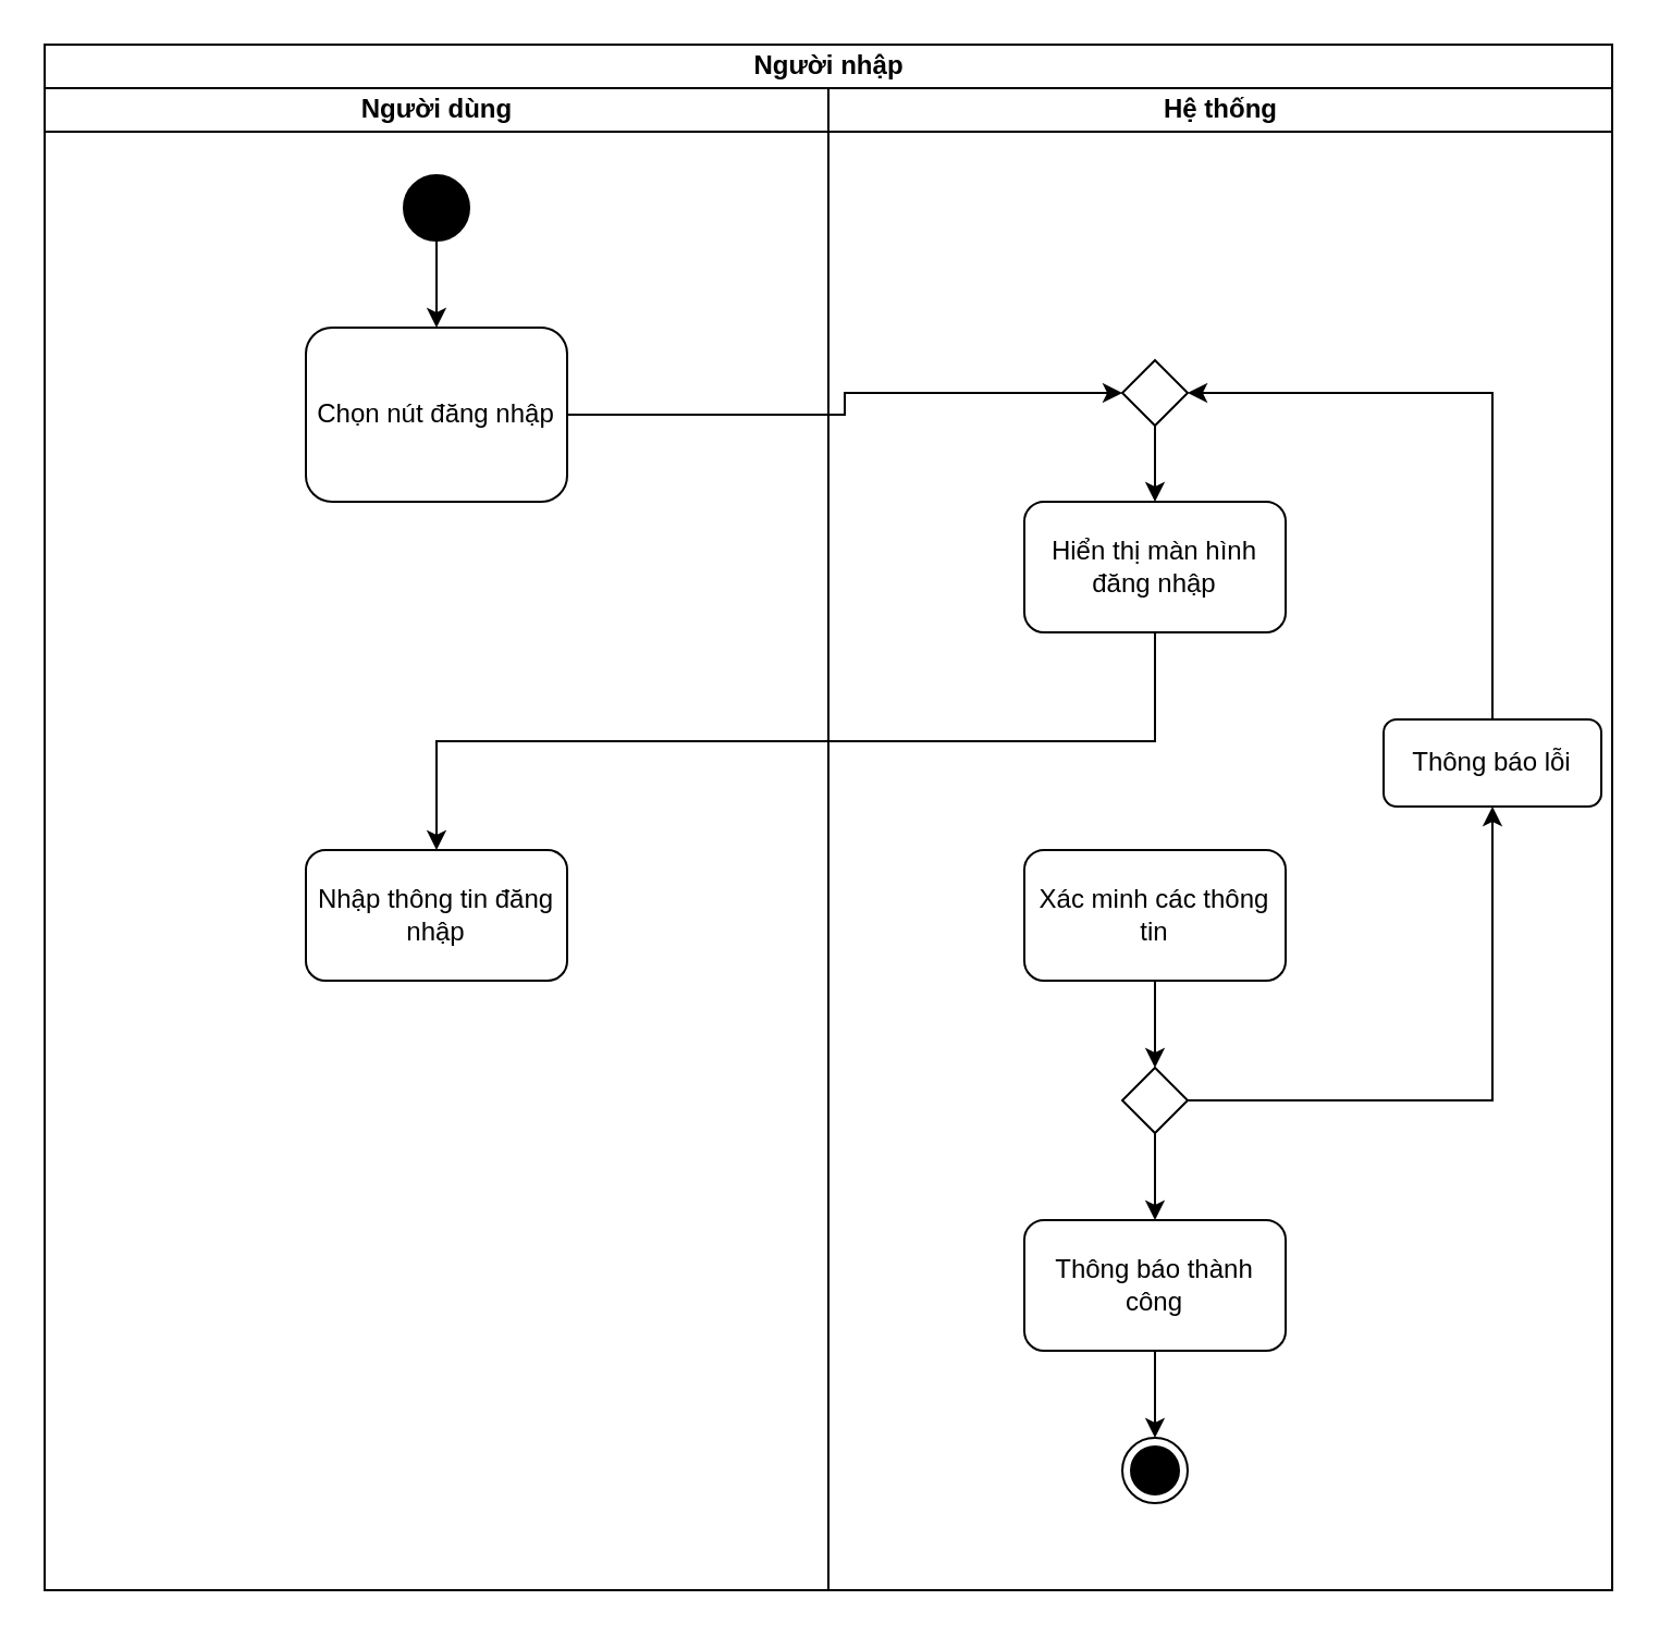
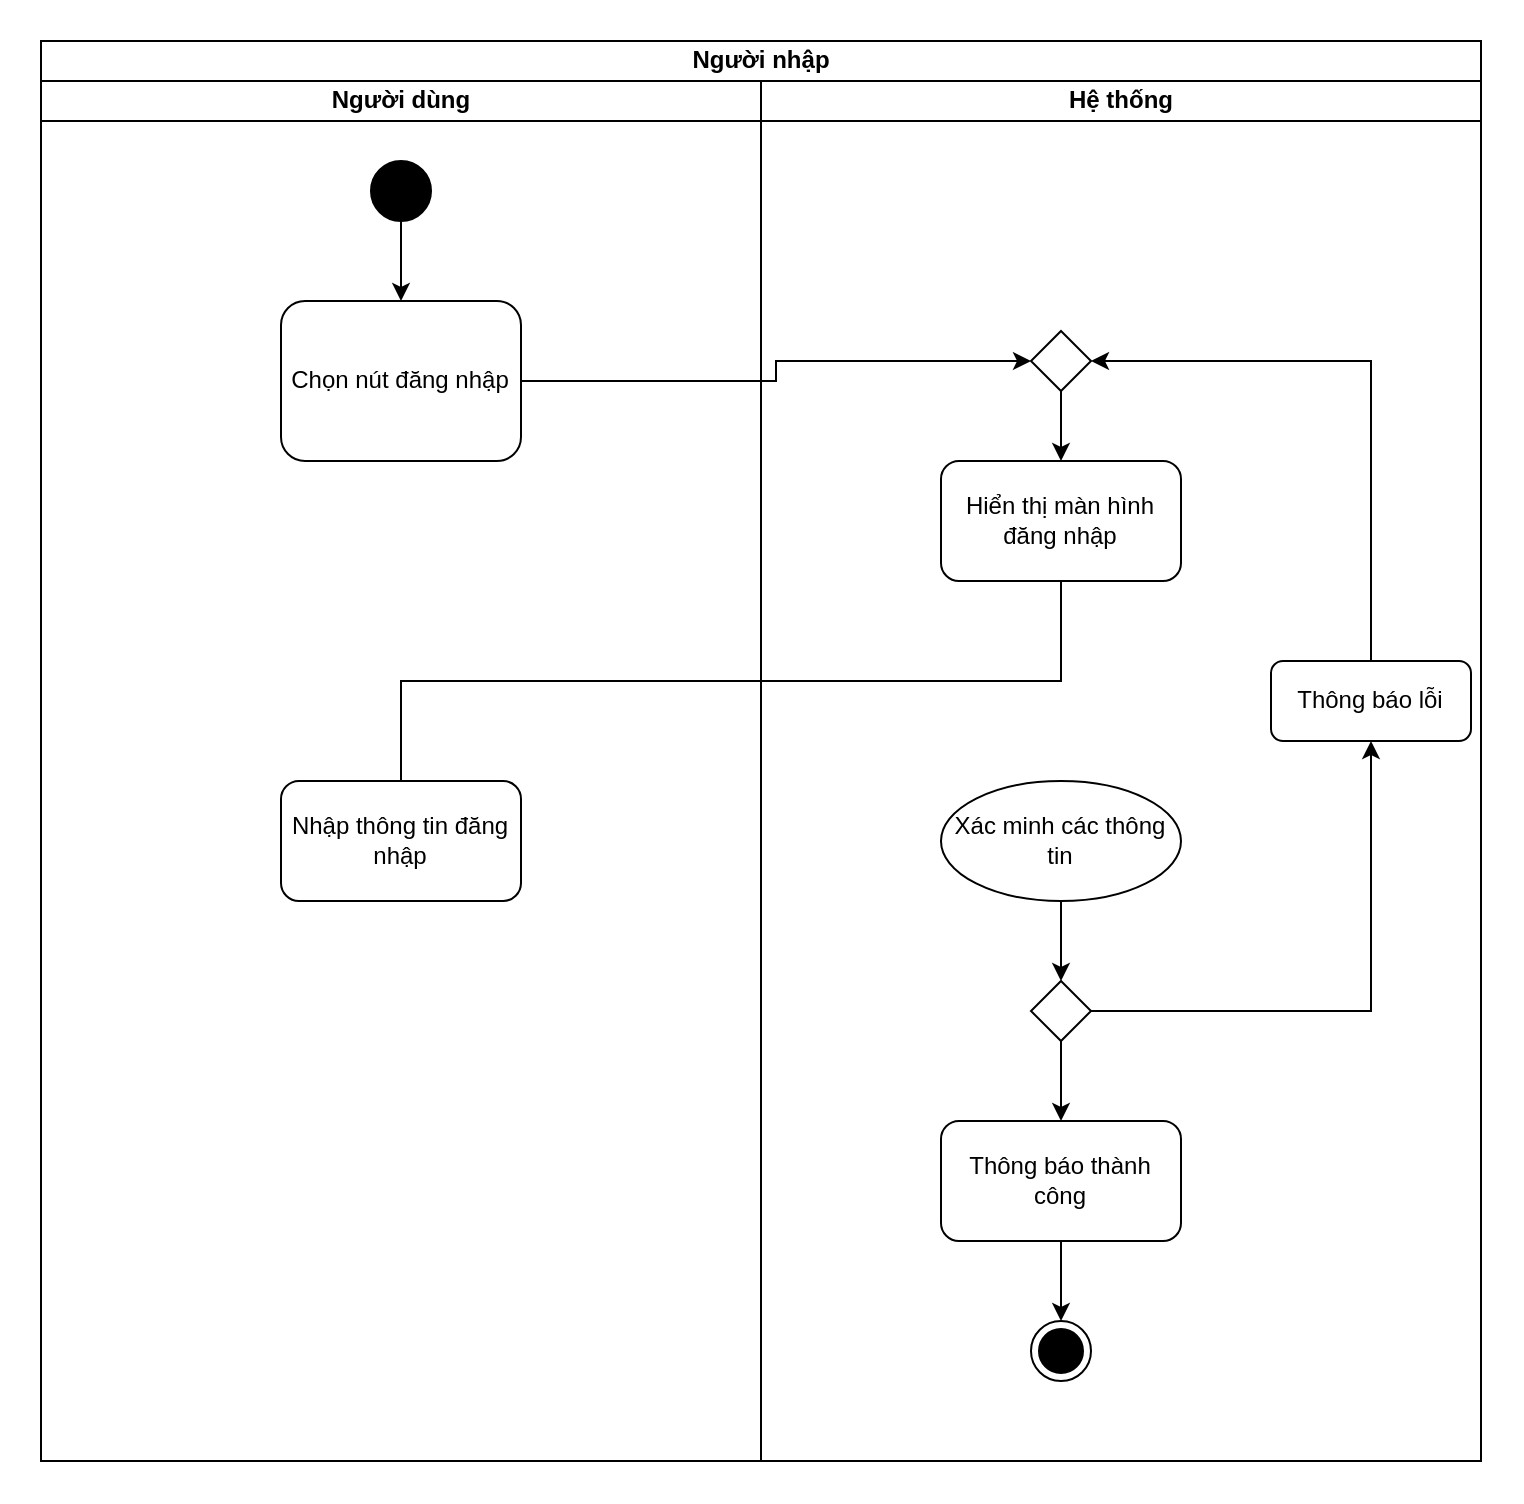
- <mxCell id="23" style="edgeStyle=orthogonalEdgeStyle;rounded=0;orthogonalLoop=1;jettySize=auto;html=1;exitX=0.5;exitY=1;exitDx=0;exitDy=0;" edge="1" parent="2" source="15" target="4"><mxGeometry relative="1" as="geometry" /></mxCell>
+ <mxCell id="23" style="edgeStyle=orthogonalEdgeStyle;rounded=0;orthogonalLoop=1;jettySize=auto;html=1;exitX=0.5;exitY=1;exitDx=0;exitDy=0;endArrow=none;" edge="1" parent="2" source="15" target="4"><mxGeometry relative="1" as="geometry" /></mxCell>
- <mxCell id="10" value="Xác minh các thông tin" style="rounded=1;whiteSpace=wrap;html=1;fillColor=none;" vertex="1" parent="8"><mxGeometry x="90" y="350" width="120" height="60" as="geometry" /></mxCell>
+ <mxCell id="10" value="Xác minh các thông tin" style="ellipse;whiteSpace=wrap;html=1;fillColor=none;" vertex="1" parent="8"><mxGeometry x="90" y="350" width="120" height="60" as="geometry" /></mxCell>
